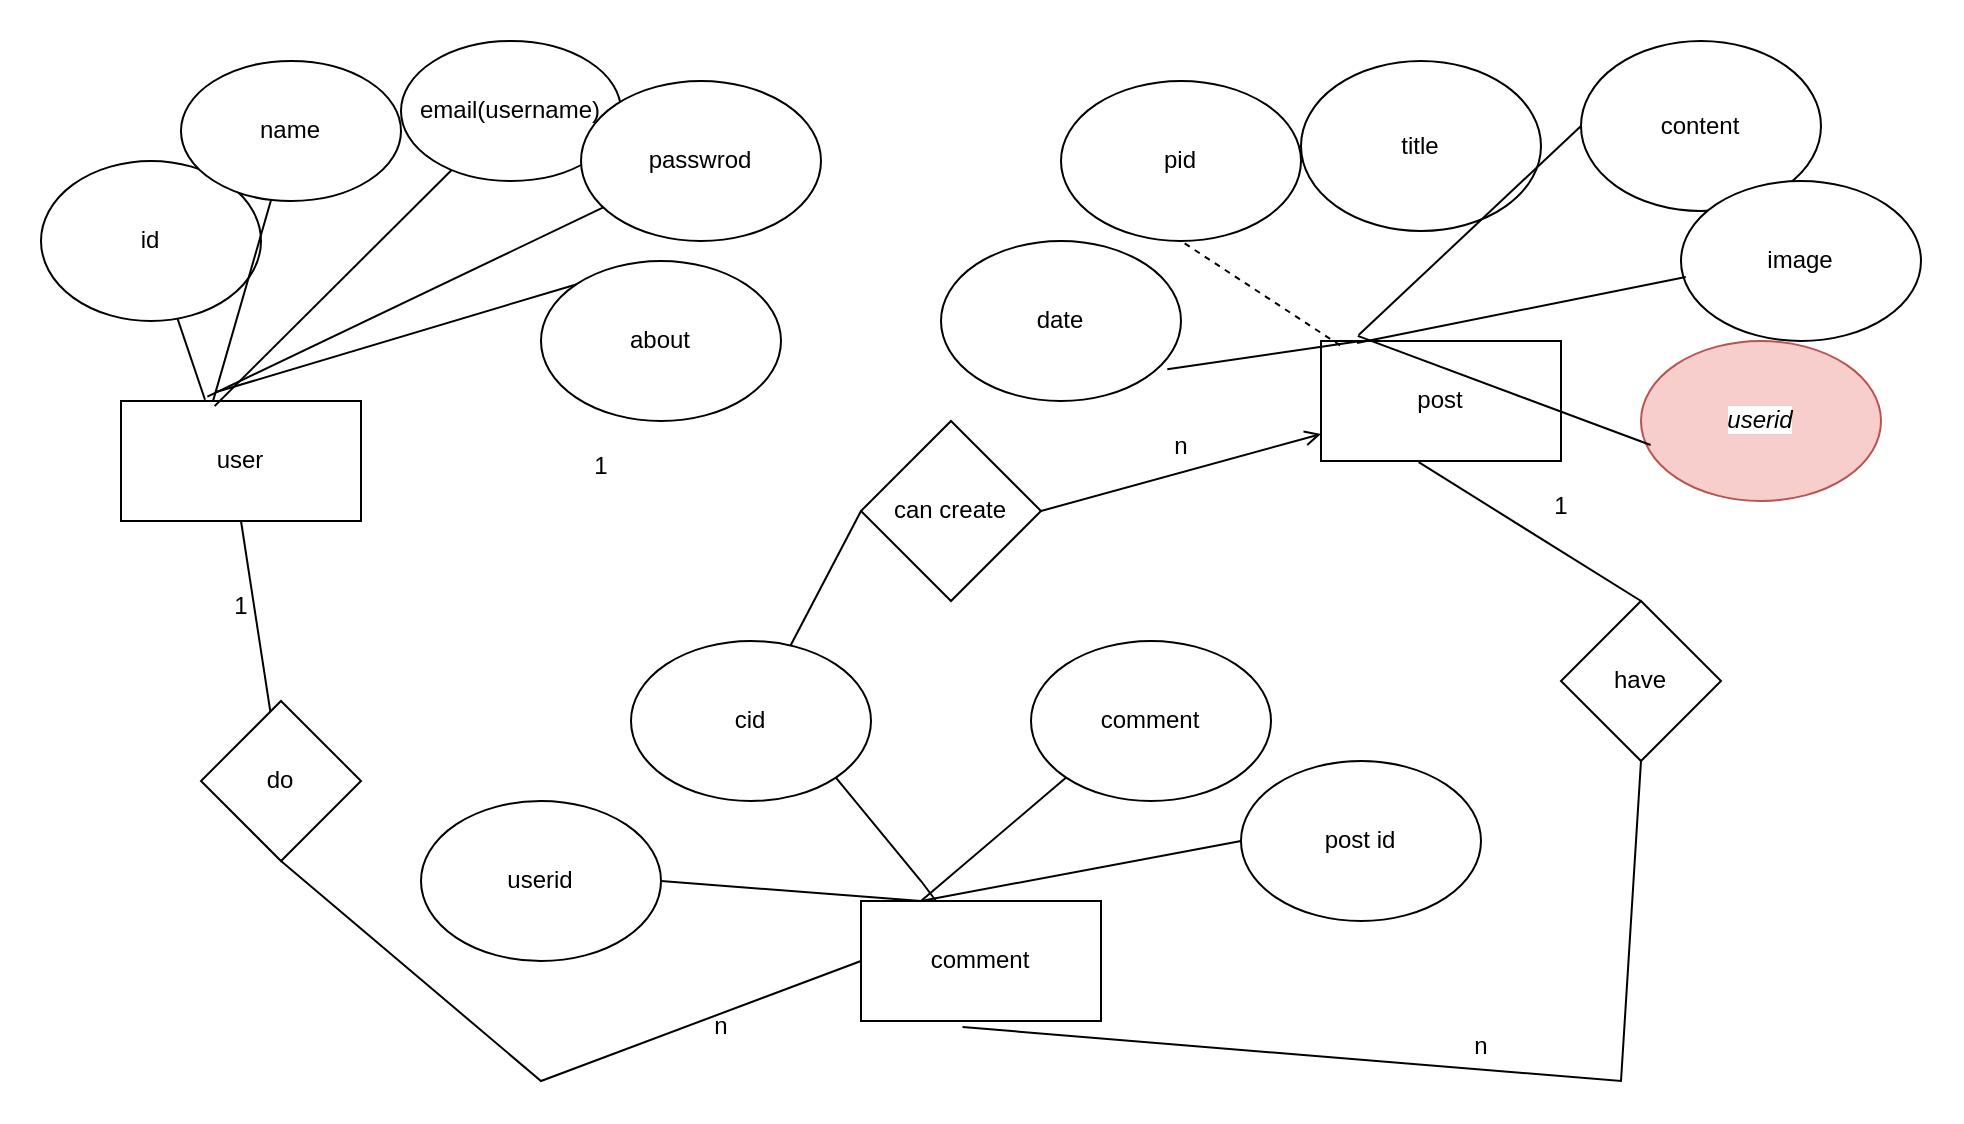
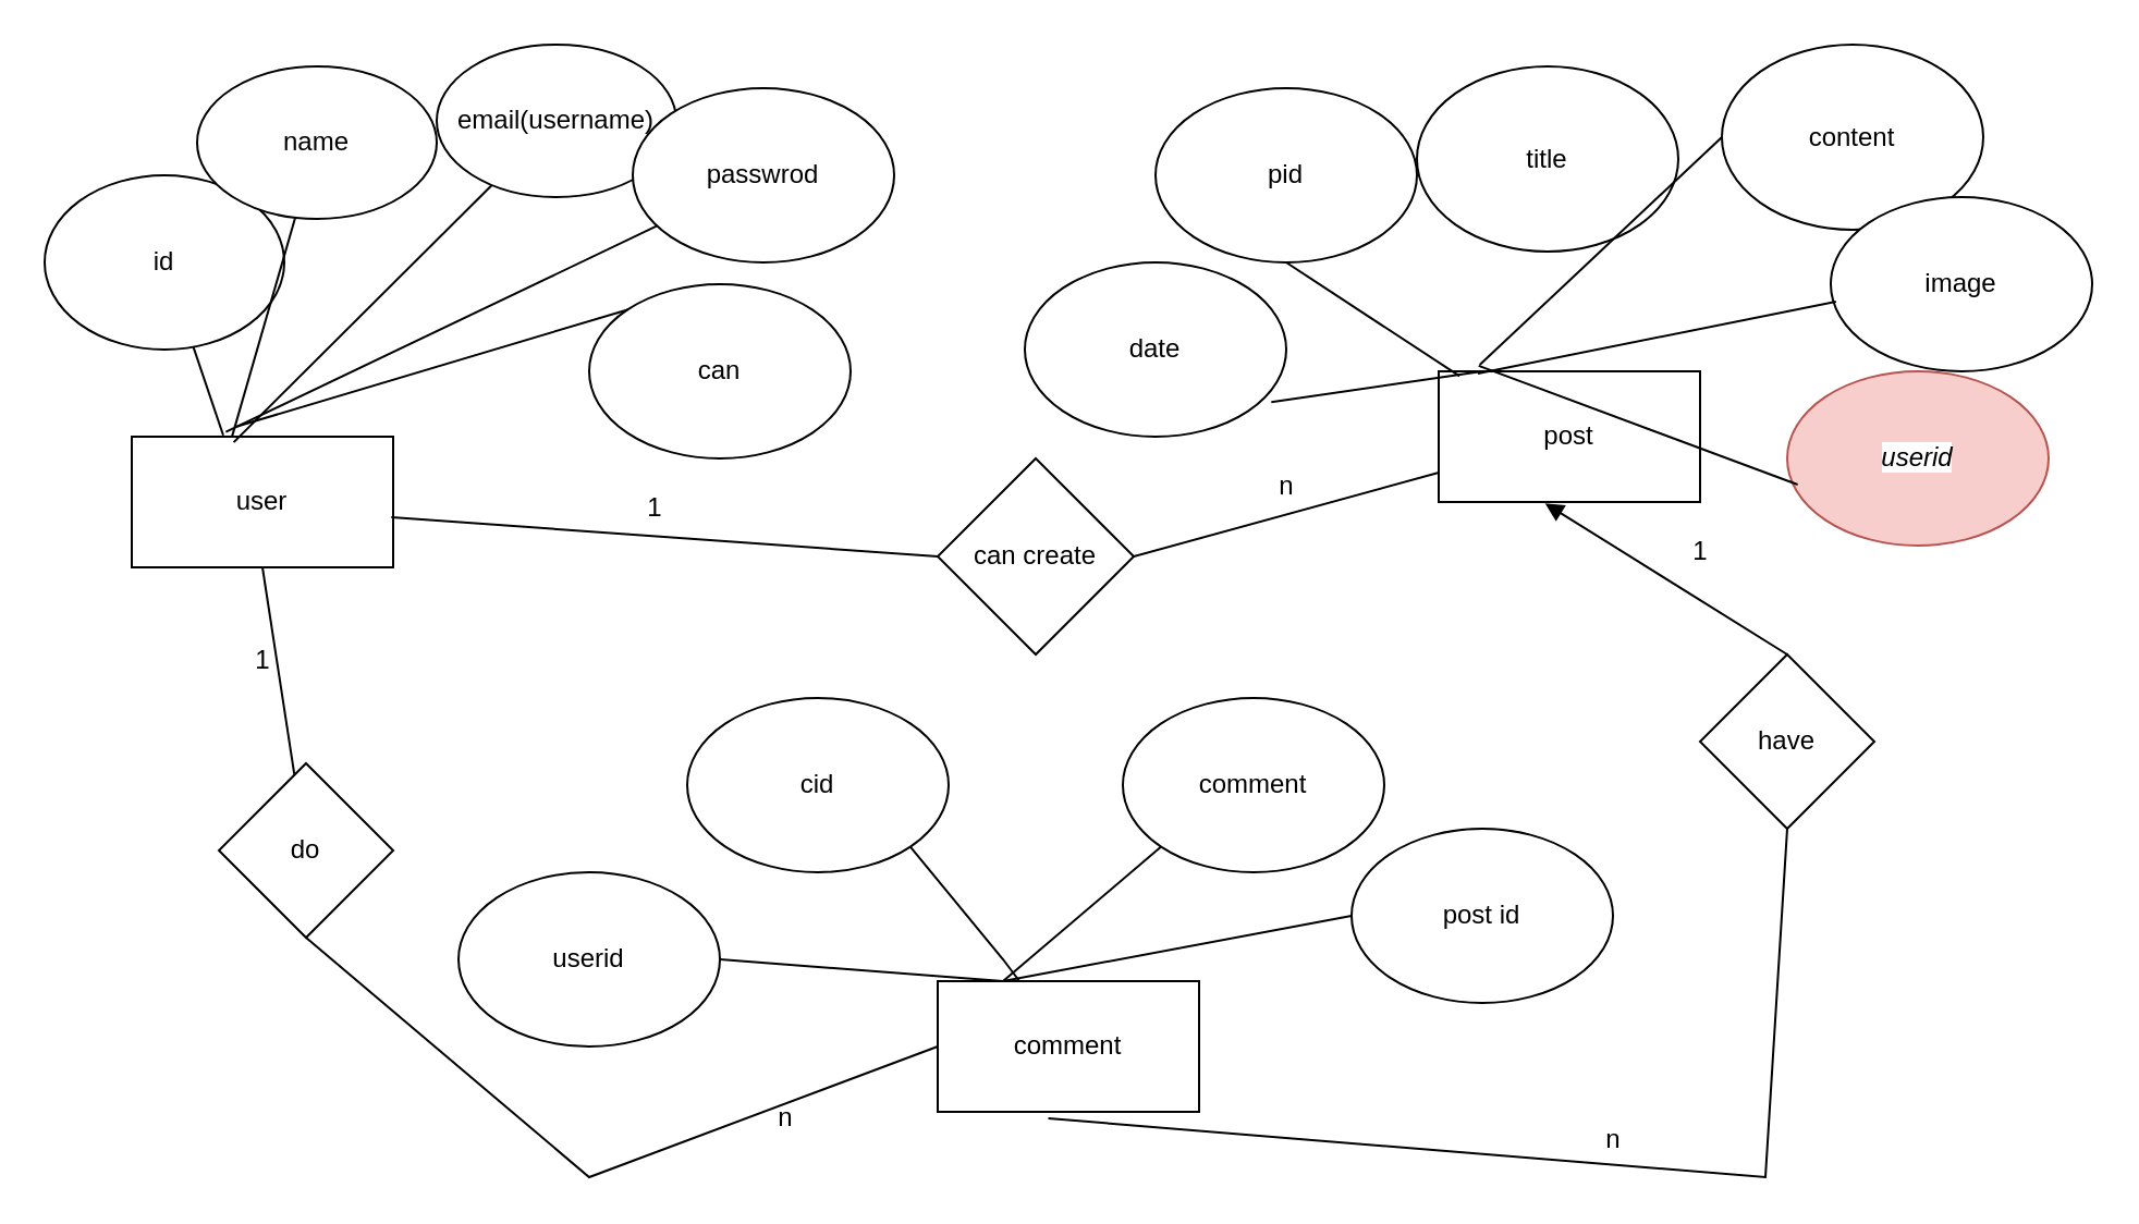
- <mxCell id="14" value="" style="endArrow=none;html=1;rounded=0;entryX=0.5;entryY=1;entryDx=0;entryDy=0;exitX=0.08;exitY=0.037;exitDx=0;exitDy=0;exitPerimeter=0;dashed=1;" edge="1" parent="1" source="12" target="13"><mxGeometry width="50" height="50" relative="1" as="geometry"><mxPoint x="198" y="460" as="sourcePoint" /><mxPoint x="540" y="290" as="targetPoint" /></mxGeometry></mxCell>
+ <mxCell id="14" value="" style="endArrow=none;html=1;rounded=0;entryX=0.5;entryY=1;entryDx=0;entryDy=0;exitX=0.08;exitY=0.037;exitDx=0;exitDy=0;exitPerimeter=0;" edge="1" parent="1" source="12" target="13"><mxGeometry width="50" height="50" relative="1" as="geometry"><mxPoint x="198" y="460" as="sourcePoint" /><mxPoint x="540" y="290" as="targetPoint" /></mxGeometry></mxCell>
- <mxCell id="10" value="about" style="ellipse;whiteSpace=wrap;html=1;" vertex="1" parent="1"><mxGeometry x="270" y="130" width="120" height="80" as="geometry" /></mxCell>
+ <mxCell id="10" value="can" style="ellipse;whiteSpace=wrap;html=1;" vertex="1" parent="1"><mxGeometry x="270" y="130" width="120" height="80" as="geometry" /></mxCell>
- <mxCell id="25" value="" style="endArrow=open;html=1;rounded=0;exitX=1;exitY=0.5;exitDx=0;exitDy=0;" edge="1" parent="1" source="23" target="12"><mxGeometry width="50" height="50" relative="1" as="geometry"><mxPoint x="520" y="320" as="sourcePoint" /><mxPoint x="570" y="270" as="targetPoint" /></mxGeometry></mxCell>
+ <mxCell id="25" value="" style="endArrow=none;html=1;rounded=0;exitX=1;exitY=0.5;exitDx=0;exitDy=0;" edge="1" parent="1" source="23" target="12"><mxGeometry width="50" height="50" relative="1" as="geometry"><mxPoint x="520" y="320" as="sourcePoint" /><mxPoint x="570" y="270" as="targetPoint" /></mxGeometry></mxCell>
- <mxCell id="41" value="" style="endArrow=none;html=1;rounded=0;entryX=0.407;entryY=1.01;entryDx=0;entryDy=0;entryPerimeter=0;exitX=0.5;exitY=0;exitDx=0;exitDy=0;" edge="1" parent="1" source="40" target="12"><mxGeometry width="50" height="50" relative="1" as="geometry"><mxPoint x="520" y="320" as="sourcePoint" /><mxPoint x="570" y="270" as="targetPoint" /></mxGeometry></mxCell>
+ <mxCell id="41" value="" style="endArrow=block;html=1;rounded=0;entryX=0.407;entryY=1.01;entryDx=0;entryDy=0;entryPerimeter=0;exitX=0.5;exitY=0;exitDx=0;exitDy=0;" edge="1" parent="1" source="40" target="12"><mxGeometry width="50" height="50" relative="1" as="geometry"><mxPoint x="520" y="320" as="sourcePoint" /><mxPoint x="570" y="270" as="targetPoint" /></mxGeometry></mxCell>
- <mxCell id="24" value="" style="endArrow=none;html=1;rounded=0;exitX=0;exitY=0.5;exitDx=0;exitDy=0;" edge="1" parent="1" source="23" target="29"><mxGeometry width="50" height="50" relative="1" as="geometry"><mxPoint x="520" y="320" as="sourcePoint" /><mxPoint x="570" y="270" as="targetPoint" /></mxGeometry></mxCell>
+ <mxCell id="24" value="" style="endArrow=none;html=1;rounded=0;entryX=0.993;entryY=0.617;entryDx=0;entryDy=0;entryPerimeter=0;exitX=0;exitY=0.5;exitDx=0;exitDy=0;" edge="1" parent="1" source="23" target="2"><mxGeometry width="50" height="50" relative="1" as="geometry"><mxPoint x="520" y="320" as="sourcePoint" /><mxPoint x="570" y="270" as="targetPoint" /></mxGeometry></mxCell>
